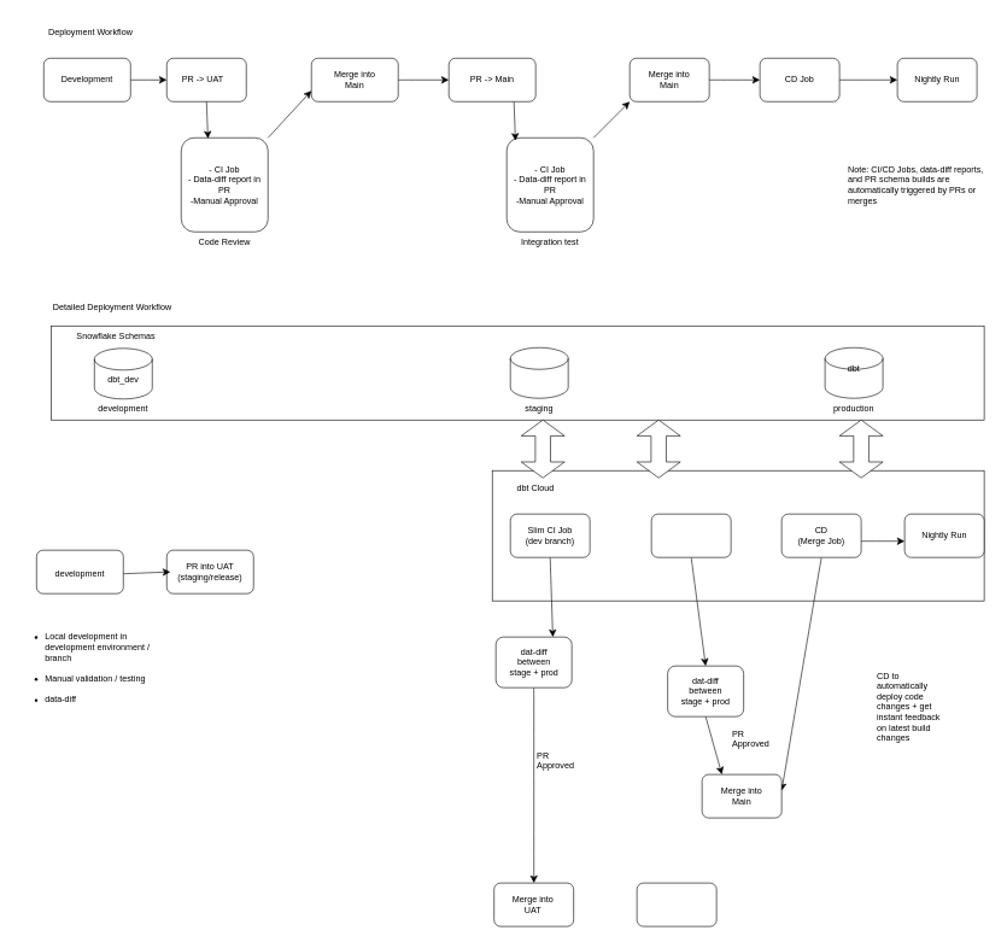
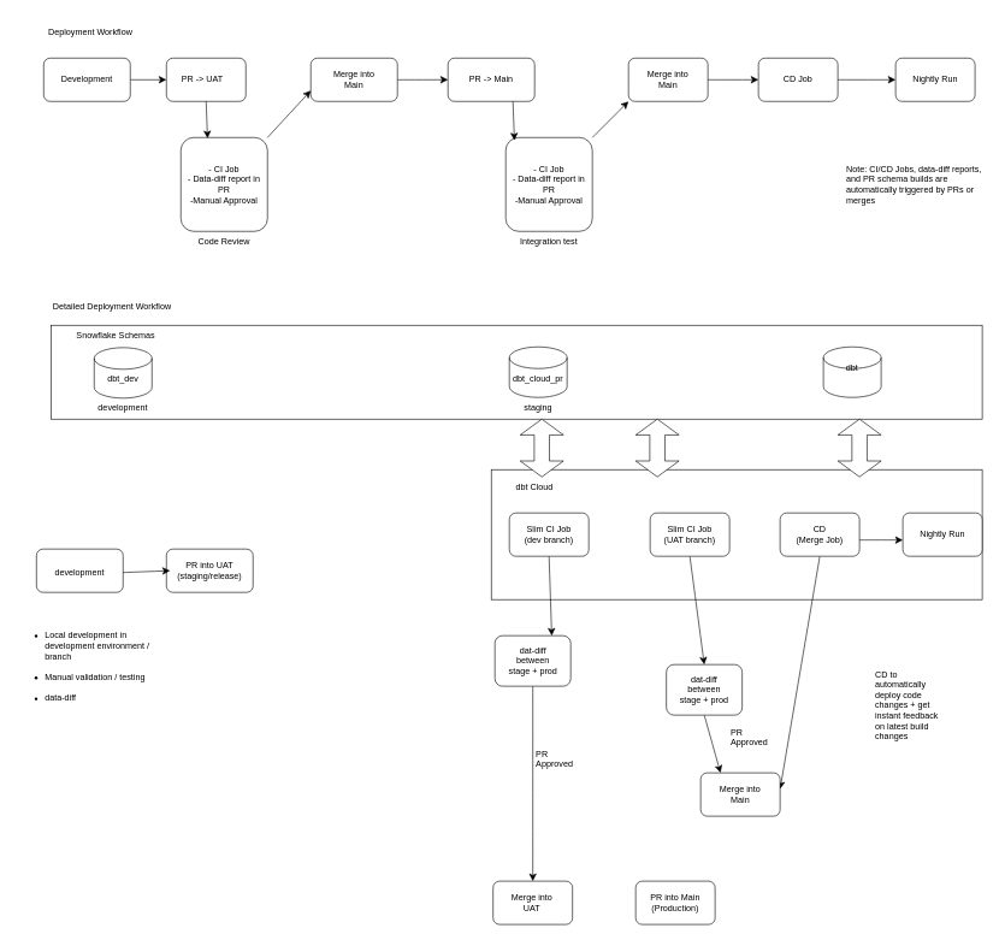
+ <mxCell id="40" value="dbt_cloud_pr" style="text;html=1;align=center;verticalAlign=middle;whiteSpace=wrap;rounded=0;" parent="1" vertex="1"><mxGeometry x="715" y="510" width="60" height="30" as="geometry" /></mxCell>
- <mxCell id="43" value="production" style="text;html=1;align=center;verticalAlign=middle;whiteSpace=wrap;rounded=0;" parent="1" vertex="1"><mxGeometry x="1150" y="550" width="60" height="30" as="geometry" /></mxCell>
+ <mxCell id="55" value="Slim CI Job&lt;div&gt;(UAT branch)&lt;/div&gt;" style="text;html=1;align=center;verticalAlign=middle;whiteSpace=wrap;rounded=0;" parent="1" vertex="1"><mxGeometry x="900" y="725" width="110" height="30" as="geometry" /></mxCell>
+ <mxCell id="75" value="PR into Main&lt;div&gt;(Production)&lt;/div&gt;" style="text;html=1;align=center;verticalAlign=middle;whiteSpace=wrap;rounded=0;" parent="1" vertex="1"><mxGeometry x="880" y="1232.5" width="110" height="35" as="geometry" /></mxCell>
